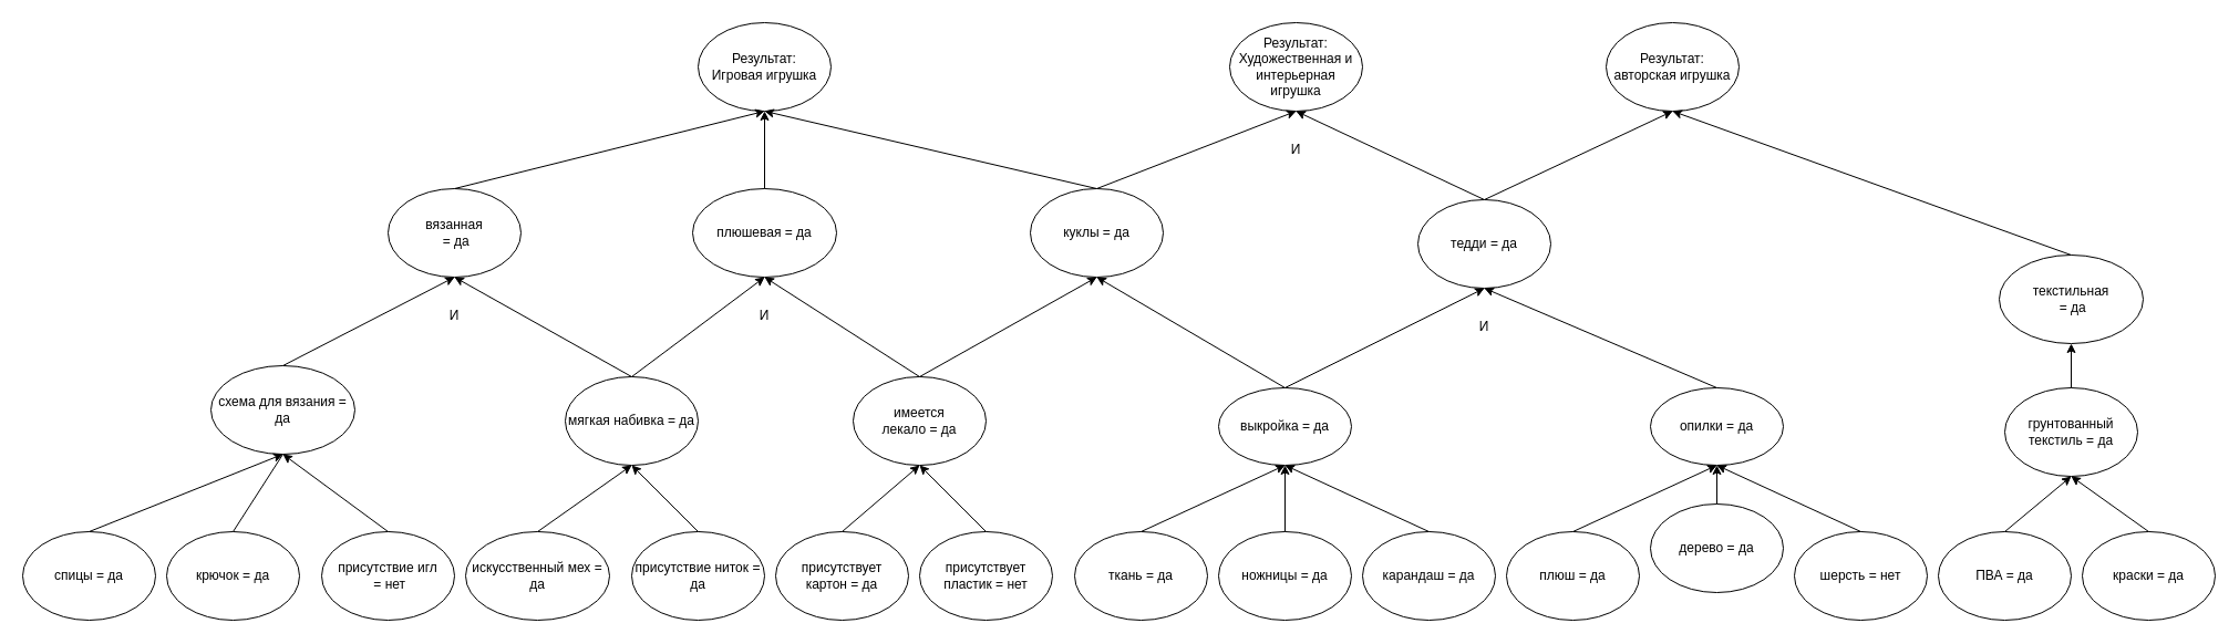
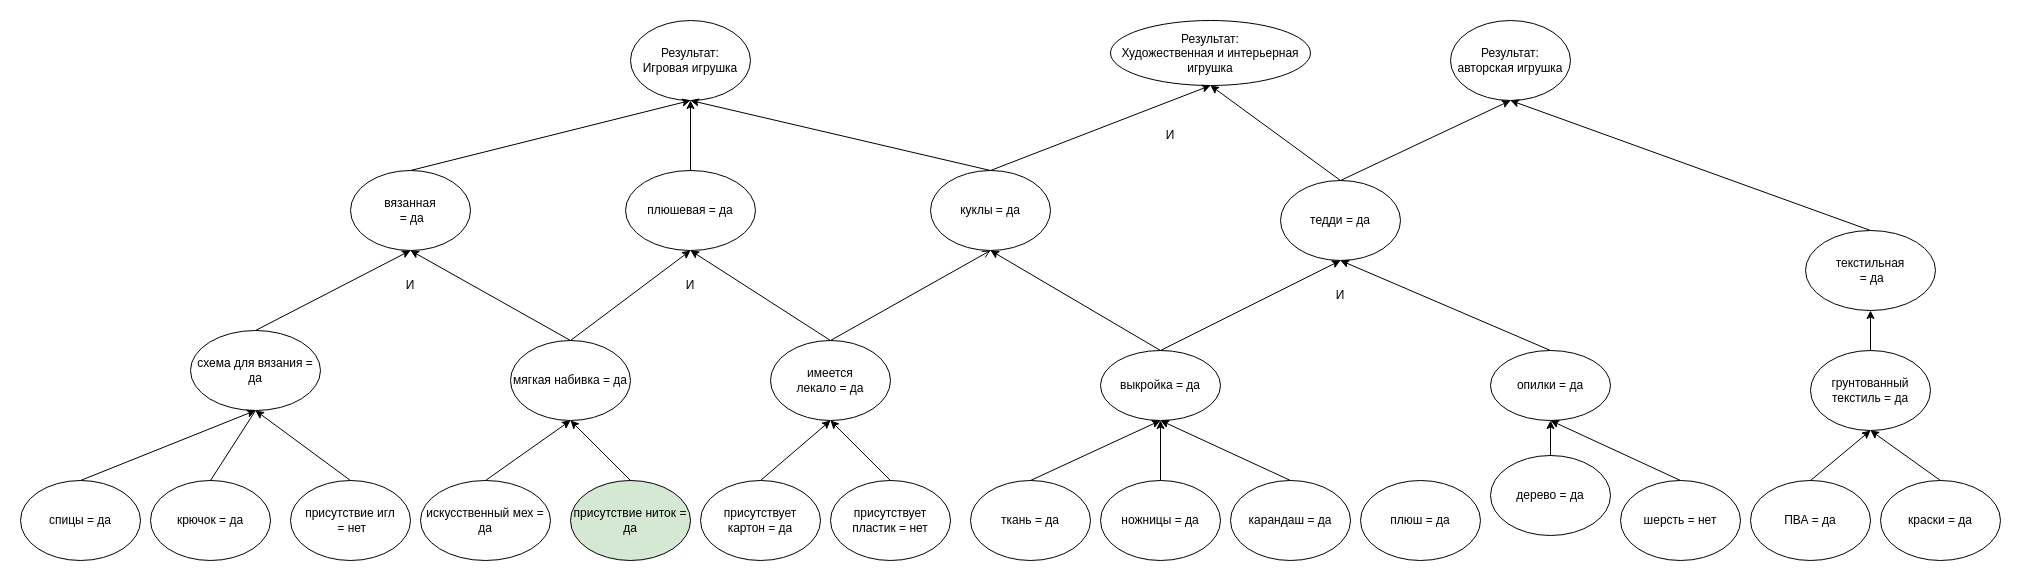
- <mxCell id="4" value="Результат:&lt;br&gt;Художественная и интерьерная игрушка" style="ellipse;whiteSpace=wrap;html=1;" parent="1" vertex="1"><mxGeometry x="1110" y="20" width="120" height="80" as="geometry" /></mxCell>
+ <mxCell id="4" value="Результат:&lt;br&gt;Художественная и интерьерная игрушка" style="ellipse;whiteSpace=wrap;html=1;" parent="1" vertex="1"><mxGeometry x="1110" y="20" width="200" height="65" as="geometry" /></mxCell>
- <mxCell id="25" value="" style="endArrow=classic;html=1;rounded=0;entryX=0.5;entryY=1;entryDx=0;entryDy=0;exitX=0.5;exitY=0;exitDx=0;exitDy=0;" parent="1" source="11" target="5" edge="1"><mxGeometry width="50" height="50" relative="1" as="geometry"><mxPoint x="880" y="370" as="sourcePoint" /><mxPoint x="930" y="320" as="targetPoint" /></mxGeometry></mxCell>
+ <mxCell id="25" value="" style="endArrow=open;html=1;rounded=0;entryX=0.5;entryY=1;entryDx=0;entryDy=0;exitX=0.5;exitY=0;exitDx=0;exitDy=0;" parent="1" source="11" target="5" edge="1"><mxGeometry width="50" height="50" relative="1" as="geometry"><mxPoint x="880" y="370" as="sourcePoint" /><mxPoint x="930" y="320" as="targetPoint" /></mxGeometry></mxCell>
- <mxCell id="23" value="" style="endArrow=classic;html=1;rounded=0;entryX=0.5;entryY=1;entryDx=0;entryDy=0;exitX=0.5;exitY=0;exitDx=0;exitDy=0;" parent="1" source="21" target="20" edge="1"><mxGeometry width="50" height="50" relative="1" as="geometry"><mxPoint x="1070" y="410" as="sourcePoint" /><mxPoint x="1120" y="360" as="targetPoint" /></mxGeometry></mxCell>
- <mxCell id="28" value="присутствие ниток = да" style="ellipse;whiteSpace=wrap;html=1;" parent="1" vertex="1"><mxGeometry x="570" y="480" width="120" height="80" as="geometry" /></mxCell>
+ <mxCell id="28" value="присутствие ниток = да" style="ellipse;whiteSpace=wrap;html=1;fillColor=#d5e8d4;" parent="1" vertex="1"><mxGeometry x="570" y="480" width="120" height="80" as="geometry" /></mxCell>
